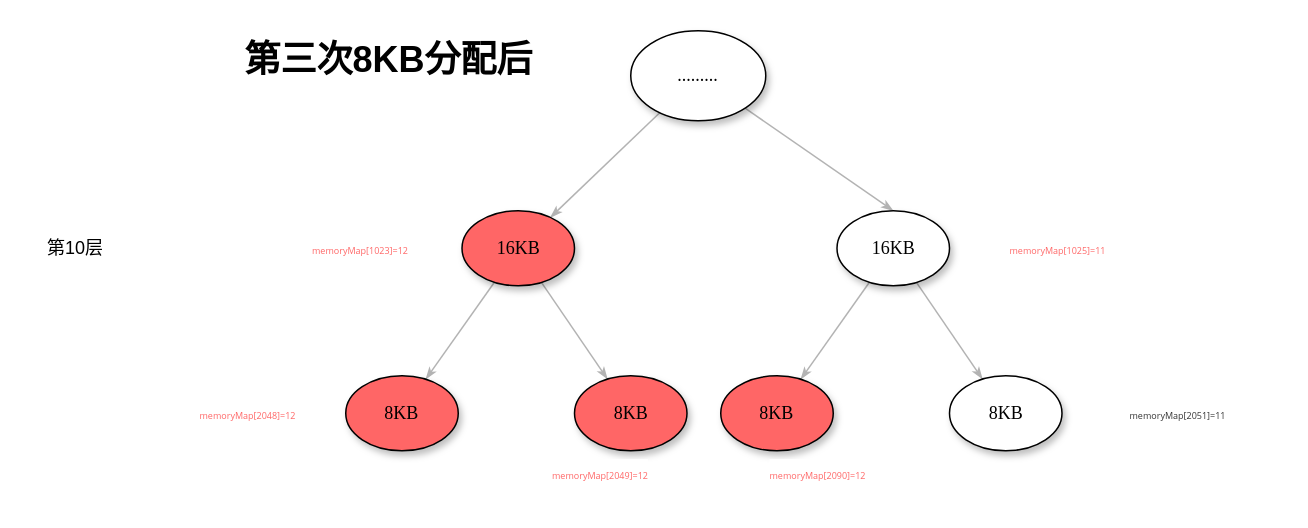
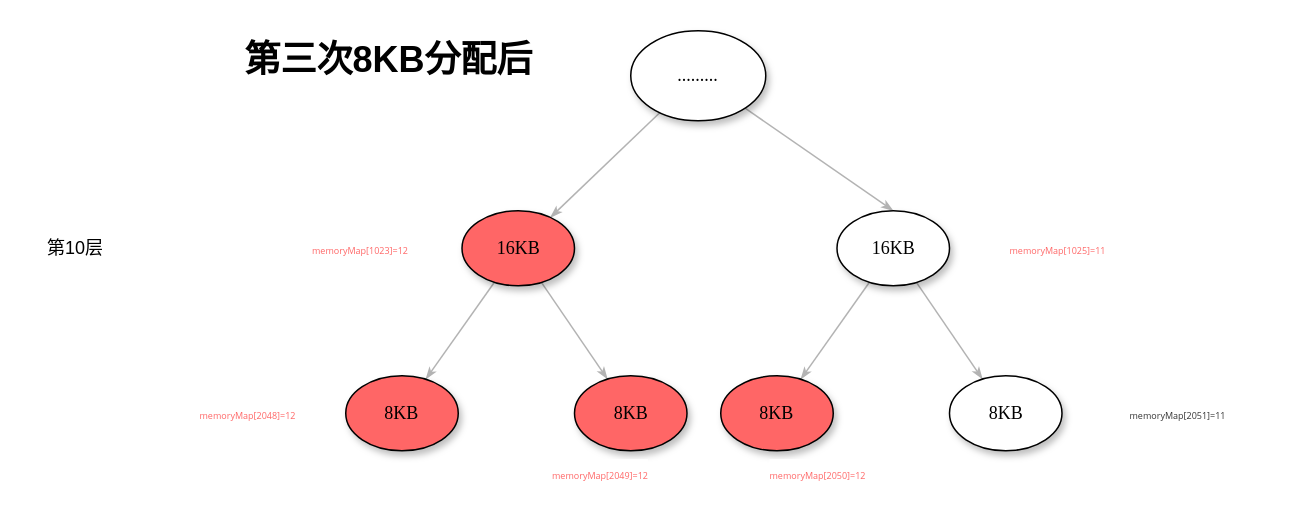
- <mxCell id="19" value="&lt;span style=&quot;font-family: &amp;#34;open sans&amp;#34; , &amp;#34;clear sans&amp;#34; , &amp;#34;helvetica neue&amp;#34; , &amp;#34;helvetica&amp;#34; , &amp;#34;arial&amp;#34; , sans-serif ; background-color: rgb(255 , 255 , 255)&quot;&gt;&lt;font style=&quot;font-size: 6px&quot; color=&quot;#ff6666&quot;&gt;memoryMap[2090]=12&lt;/font&gt;&lt;/span&gt;" style="text;html=1;strokeColor=none;fillColor=none;align=center;verticalAlign=middle;whiteSpace=wrap;rounded=0;" parent="1" vertex="1"><mxGeometry x="480" y="300" width="130" height="30" as="geometry" /></mxCell>
+ <mxCell id="19" value="&lt;span style=&quot;font-family: &amp;#34;open sans&amp;#34; , &amp;#34;clear sans&amp;#34; , &amp;#34;helvetica neue&amp;#34; , &amp;#34;helvetica&amp;#34; , &amp;#34;arial&amp;#34; , sans-serif ; background-color: rgb(255 , 255 , 255)&quot;&gt;&lt;font style=&quot;font-size: 6px&quot; color=&quot;#ff6666&quot;&gt;memoryMap[2050]=12&lt;/font&gt;&lt;/span&gt;" style="text;html=1;strokeColor=none;fillColor=none;align=center;verticalAlign=middle;whiteSpace=wrap;rounded=0;" parent="1" vertex="1"><mxGeometry x="480" y="300" width="130" height="30" as="geometry" /></mxCell>
